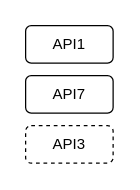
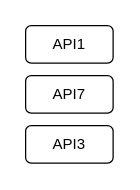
- <mxCell id="4" value="API3" style="rounded=1;whiteSpace=wrap;html=1;dashed=1;" vertex="1" parent="1"><mxGeometry x="20" y="100" width="70" height="30" as="geometry" /></mxCell>
+ <mxCell id="4" value="API3" style="rounded=1;whiteSpace=wrap;html=1;" vertex="1" parent="1"><mxGeometry x="20" y="100" width="70" height="30" as="geometry" /></mxCell>
